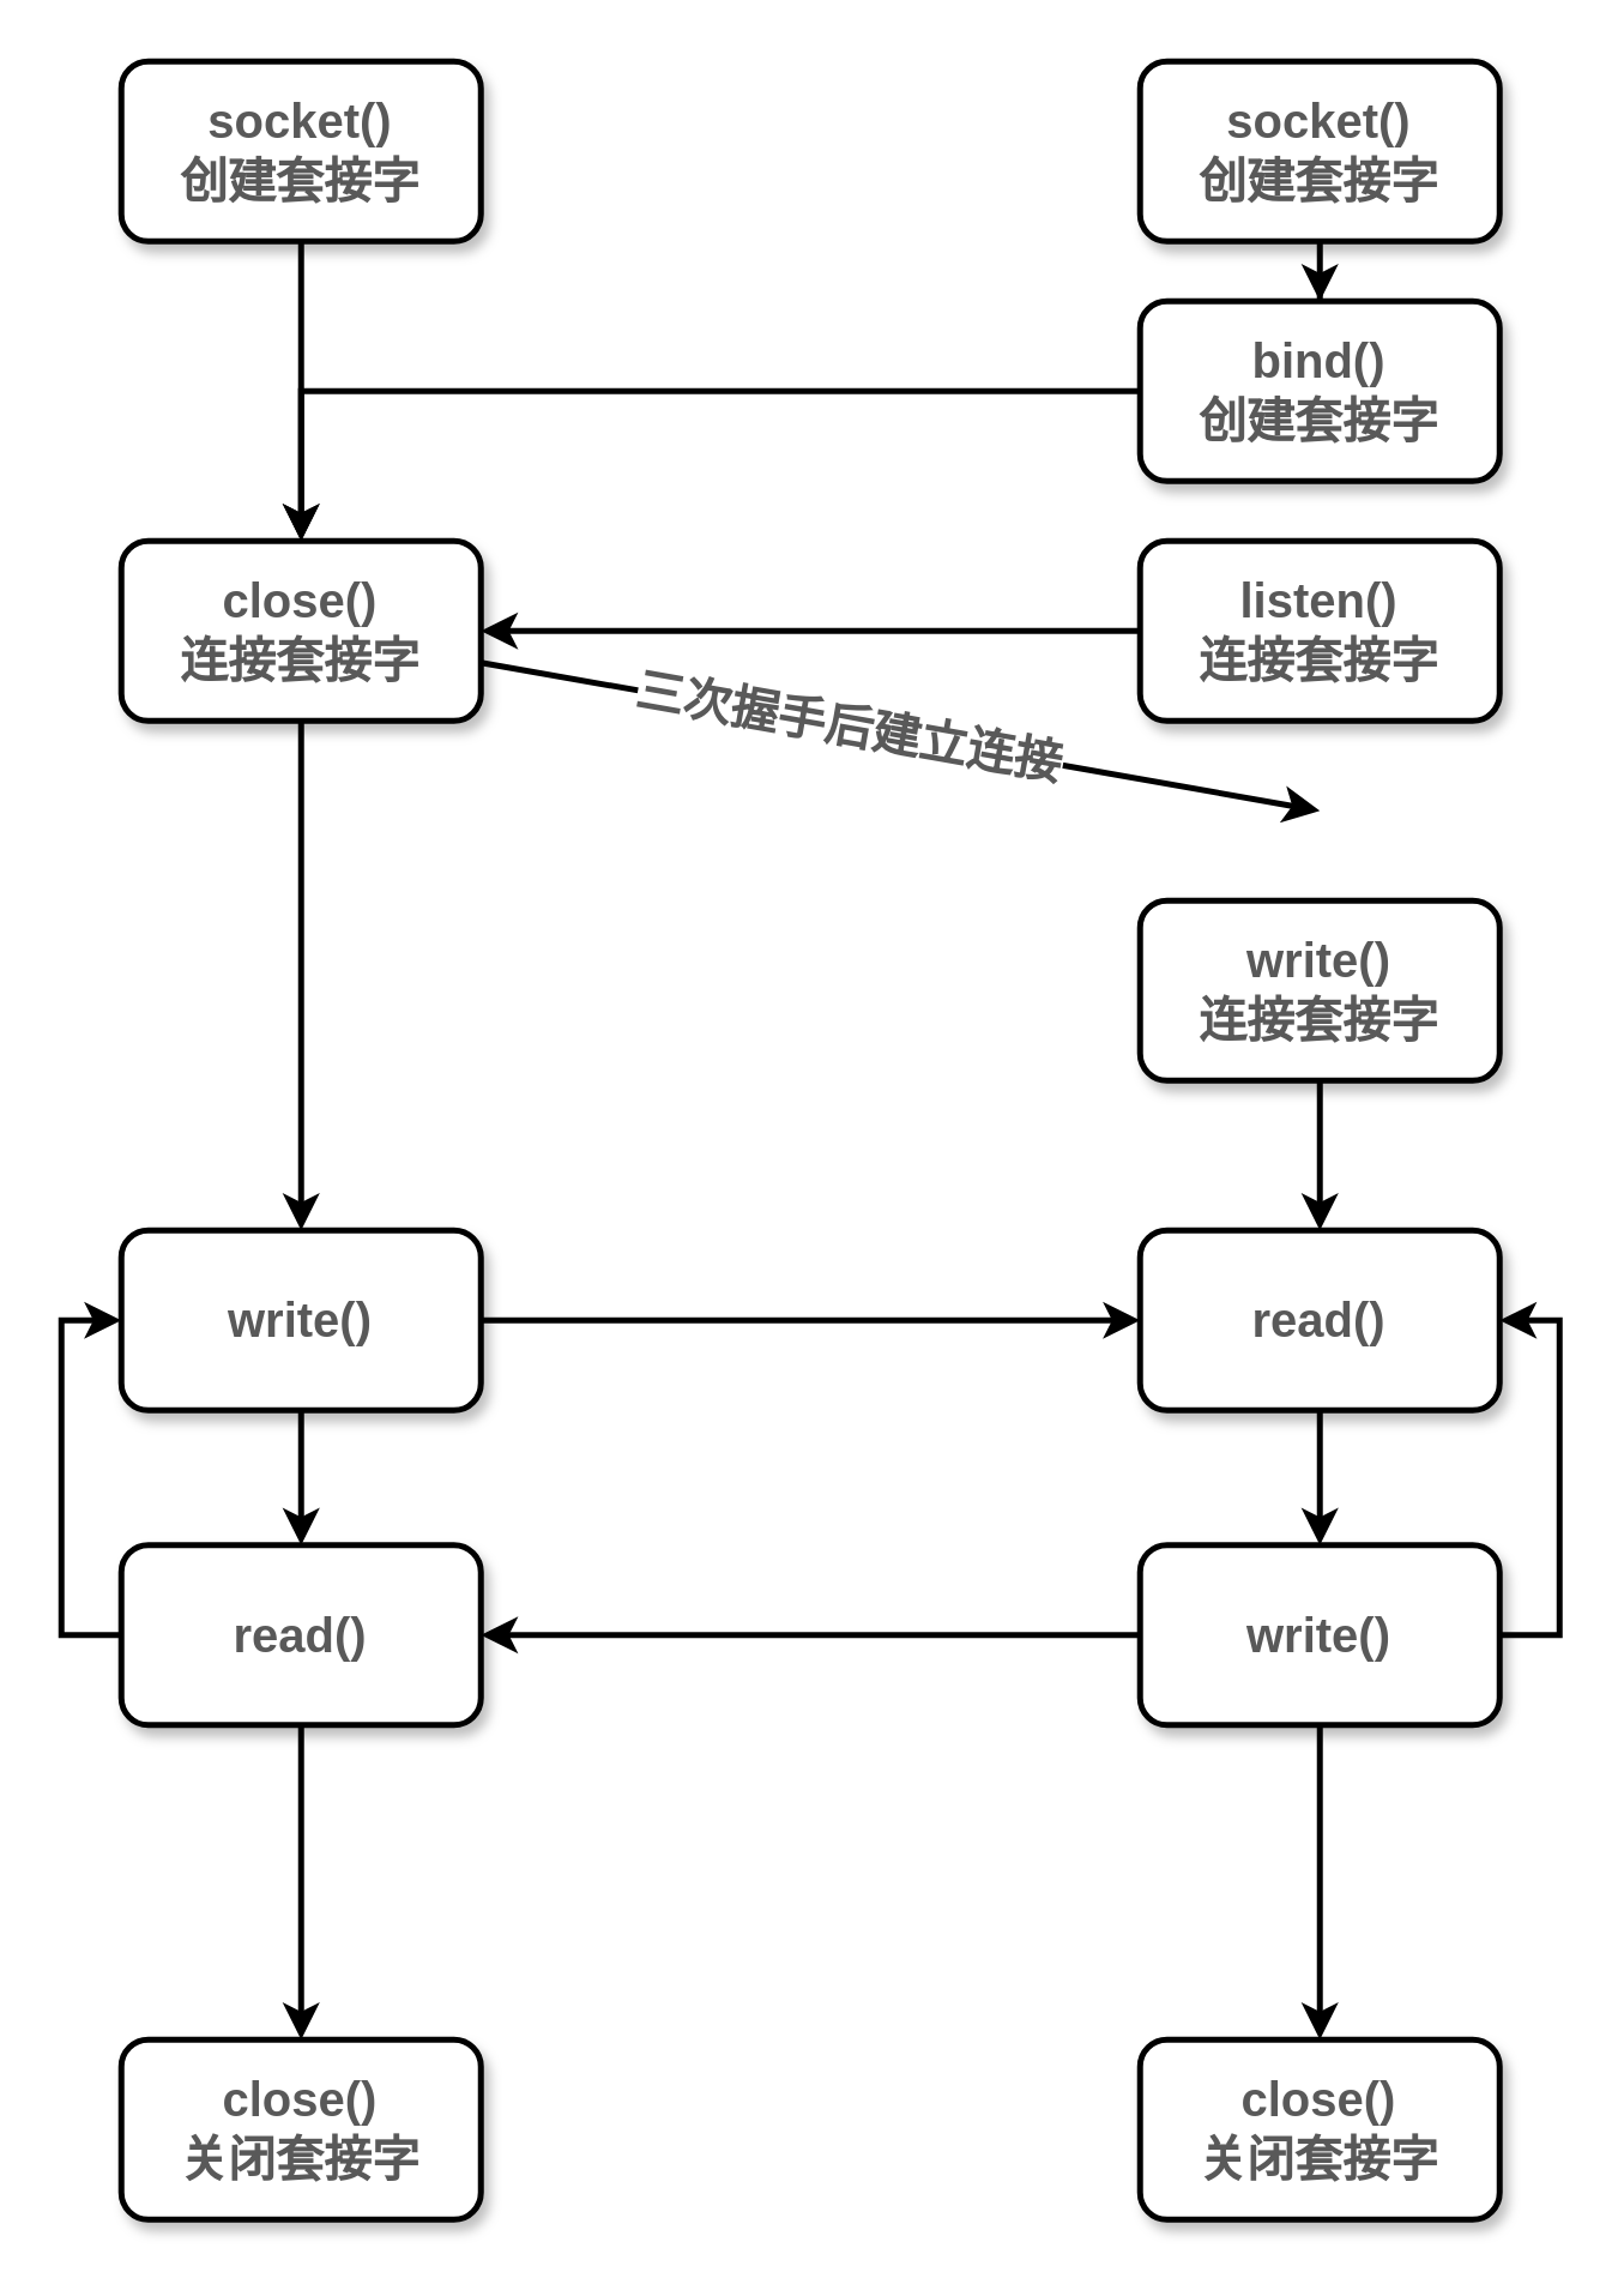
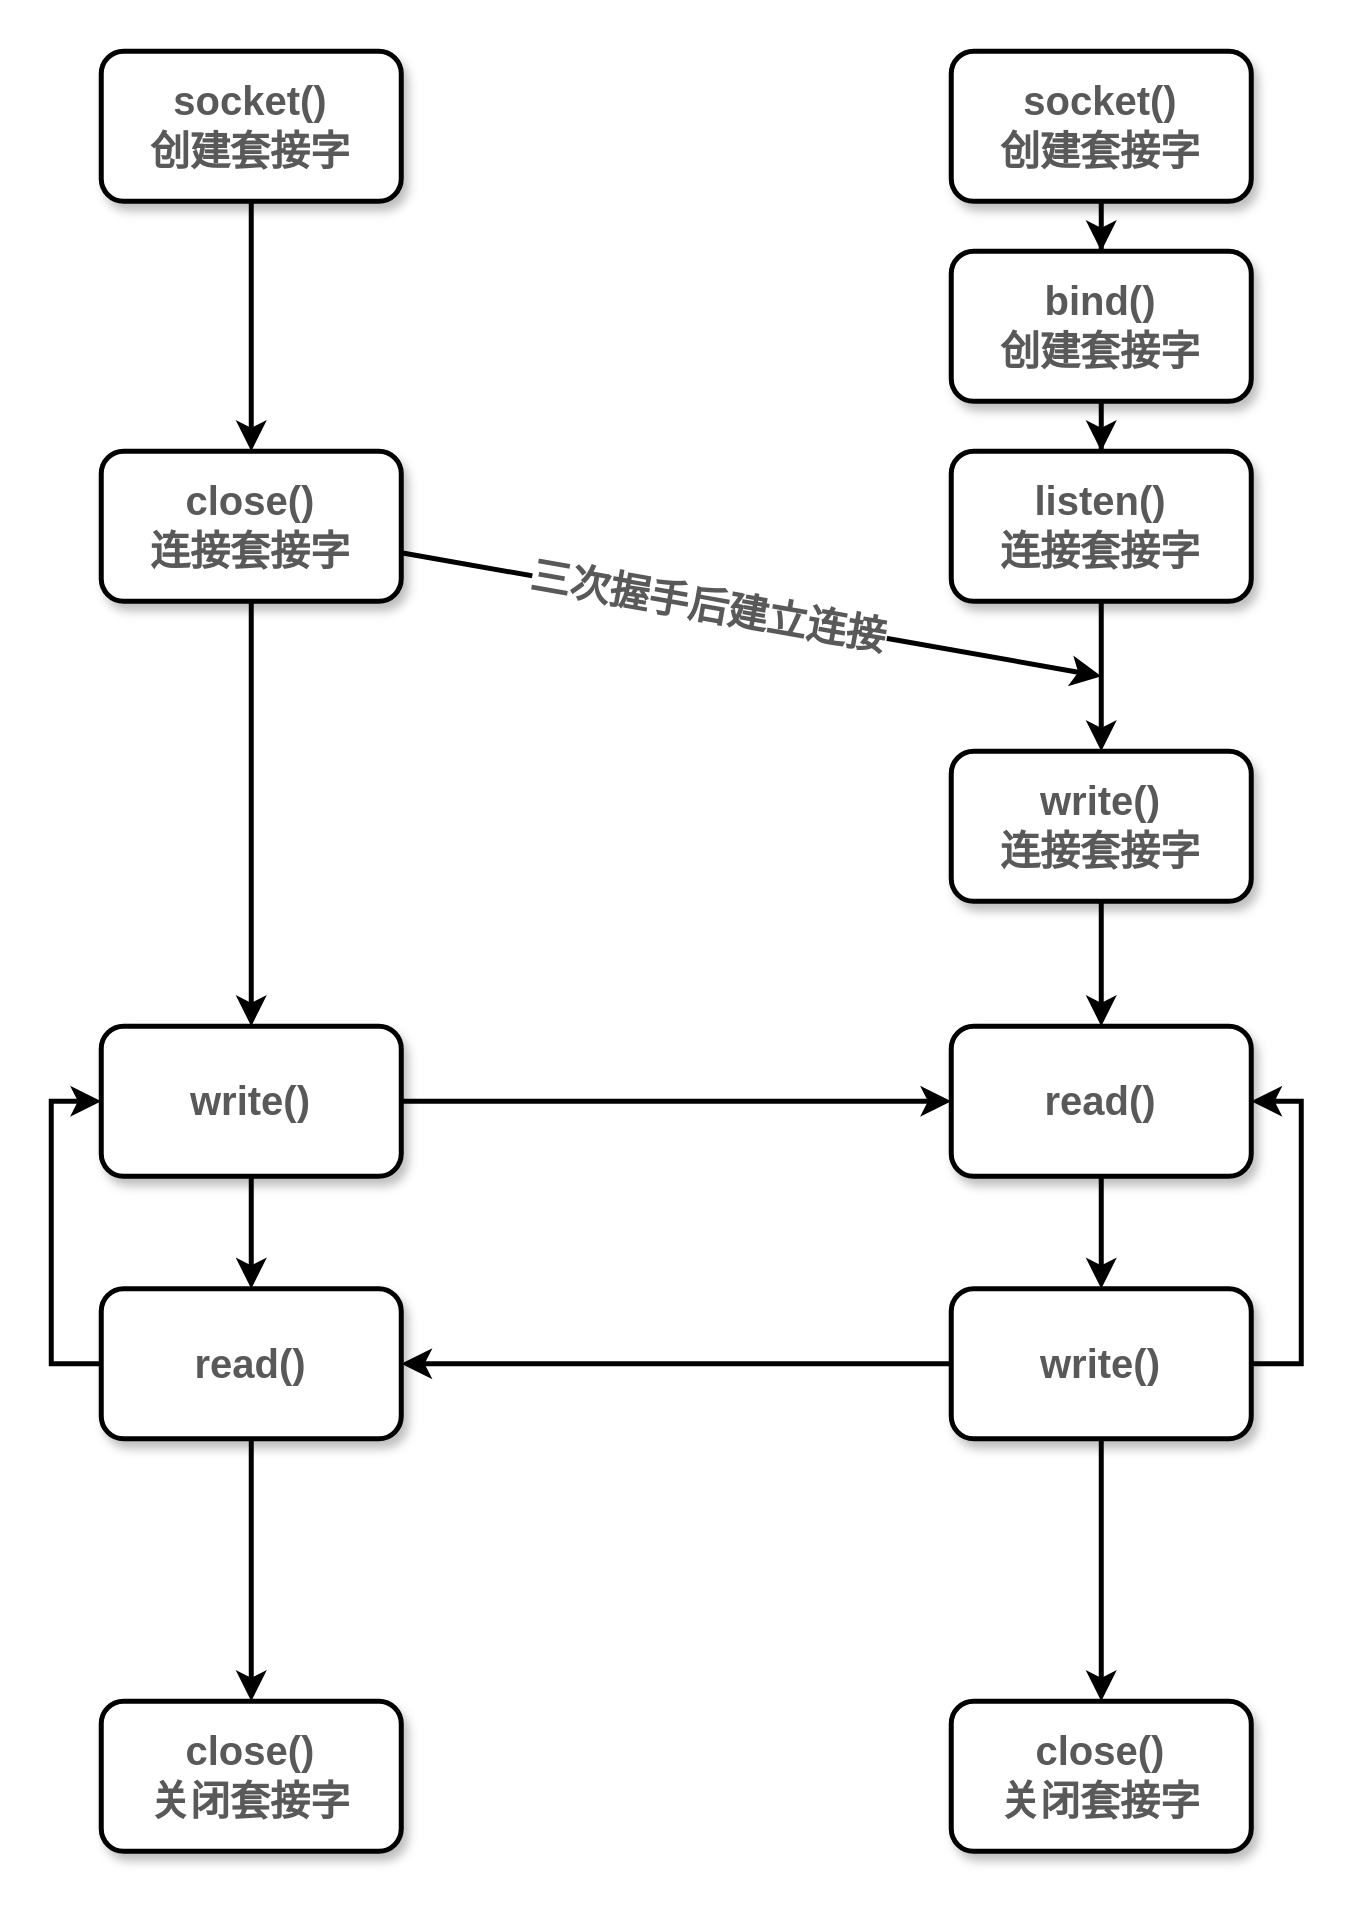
- <mxCell id="4" value="" style="edgeStyle=orthogonalEdgeStyle;rounded=0;orthogonalLoop=1;jettySize=auto;html=1;strokeWidth=2;" edge="1" parent="1" source="5" target="22"><mxGeometry relative="1" as="geometry" /></mxCell>
+ <mxCell id="4" value="" style="edgeStyle=orthogonalEdgeStyle;rounded=0;orthogonalLoop=1;jettySize=auto;html=1;strokeWidth=2;" edge="1" parent="1" source="5" target="7"><mxGeometry relative="1" as="geometry" /></mxCell>
- <mxCell id="6" value="" style="edgeStyle=orthogonalEdgeStyle;rounded=0;orthogonalLoop=1;jettySize=auto;html=1;strokeWidth=2;" edge="1" parent="1" source="7" target="22"><mxGeometry relative="1" as="geometry" /></mxCell>
+ <mxCell id="6" value="" style="edgeStyle=orthogonalEdgeStyle;rounded=0;orthogonalLoop=1;jettySize=auto;html=1;strokeWidth=2;" edge="1" parent="1" source="7" target="9"><mxGeometry relative="1" as="geometry" /></mxCell>
